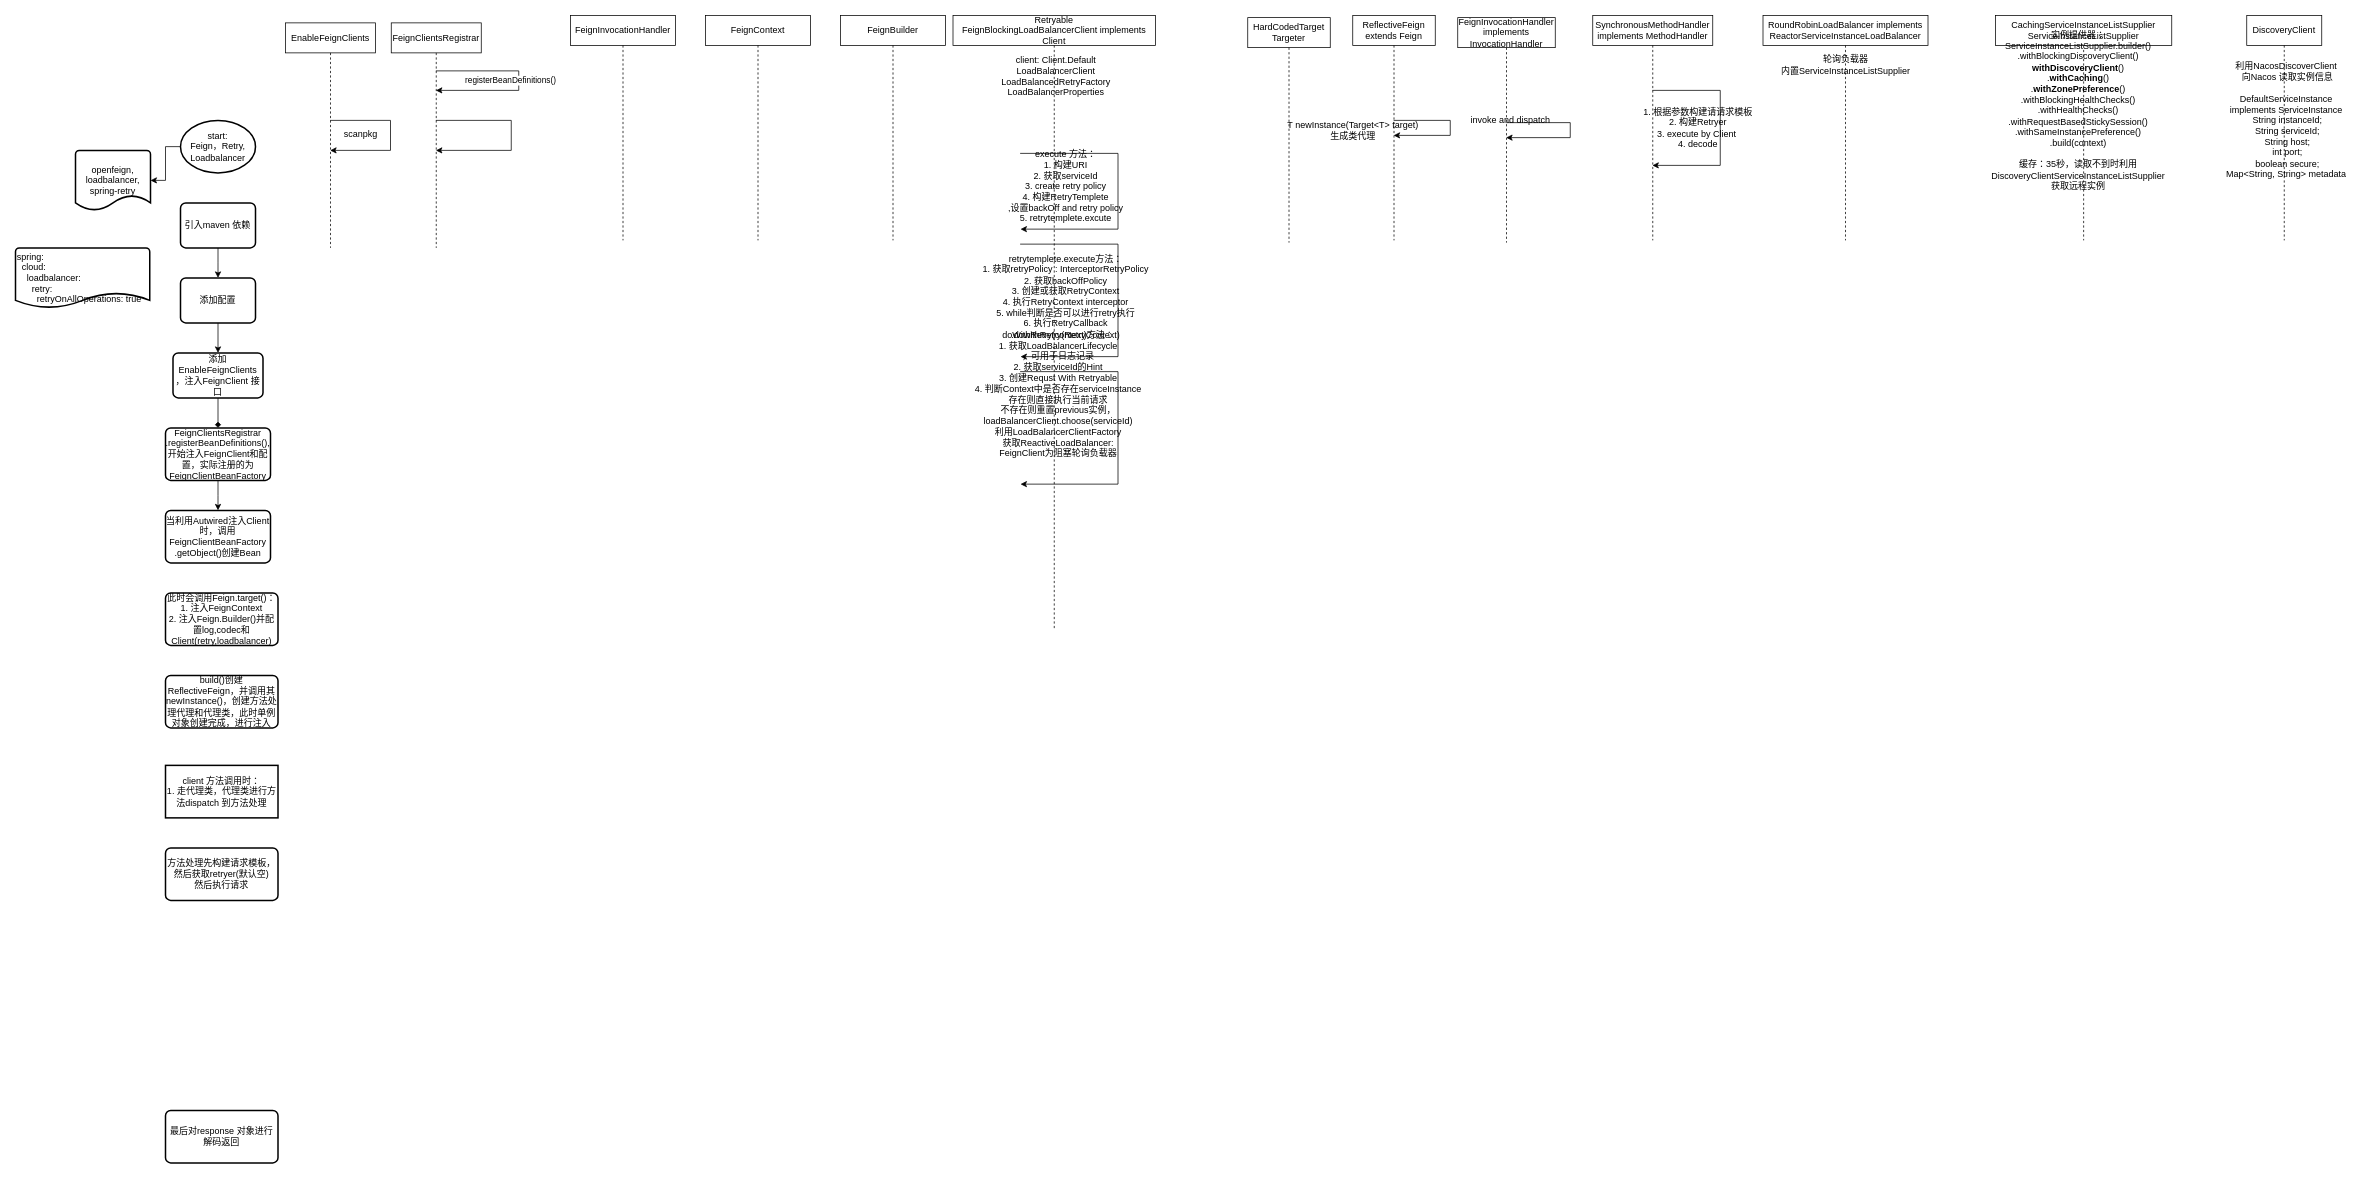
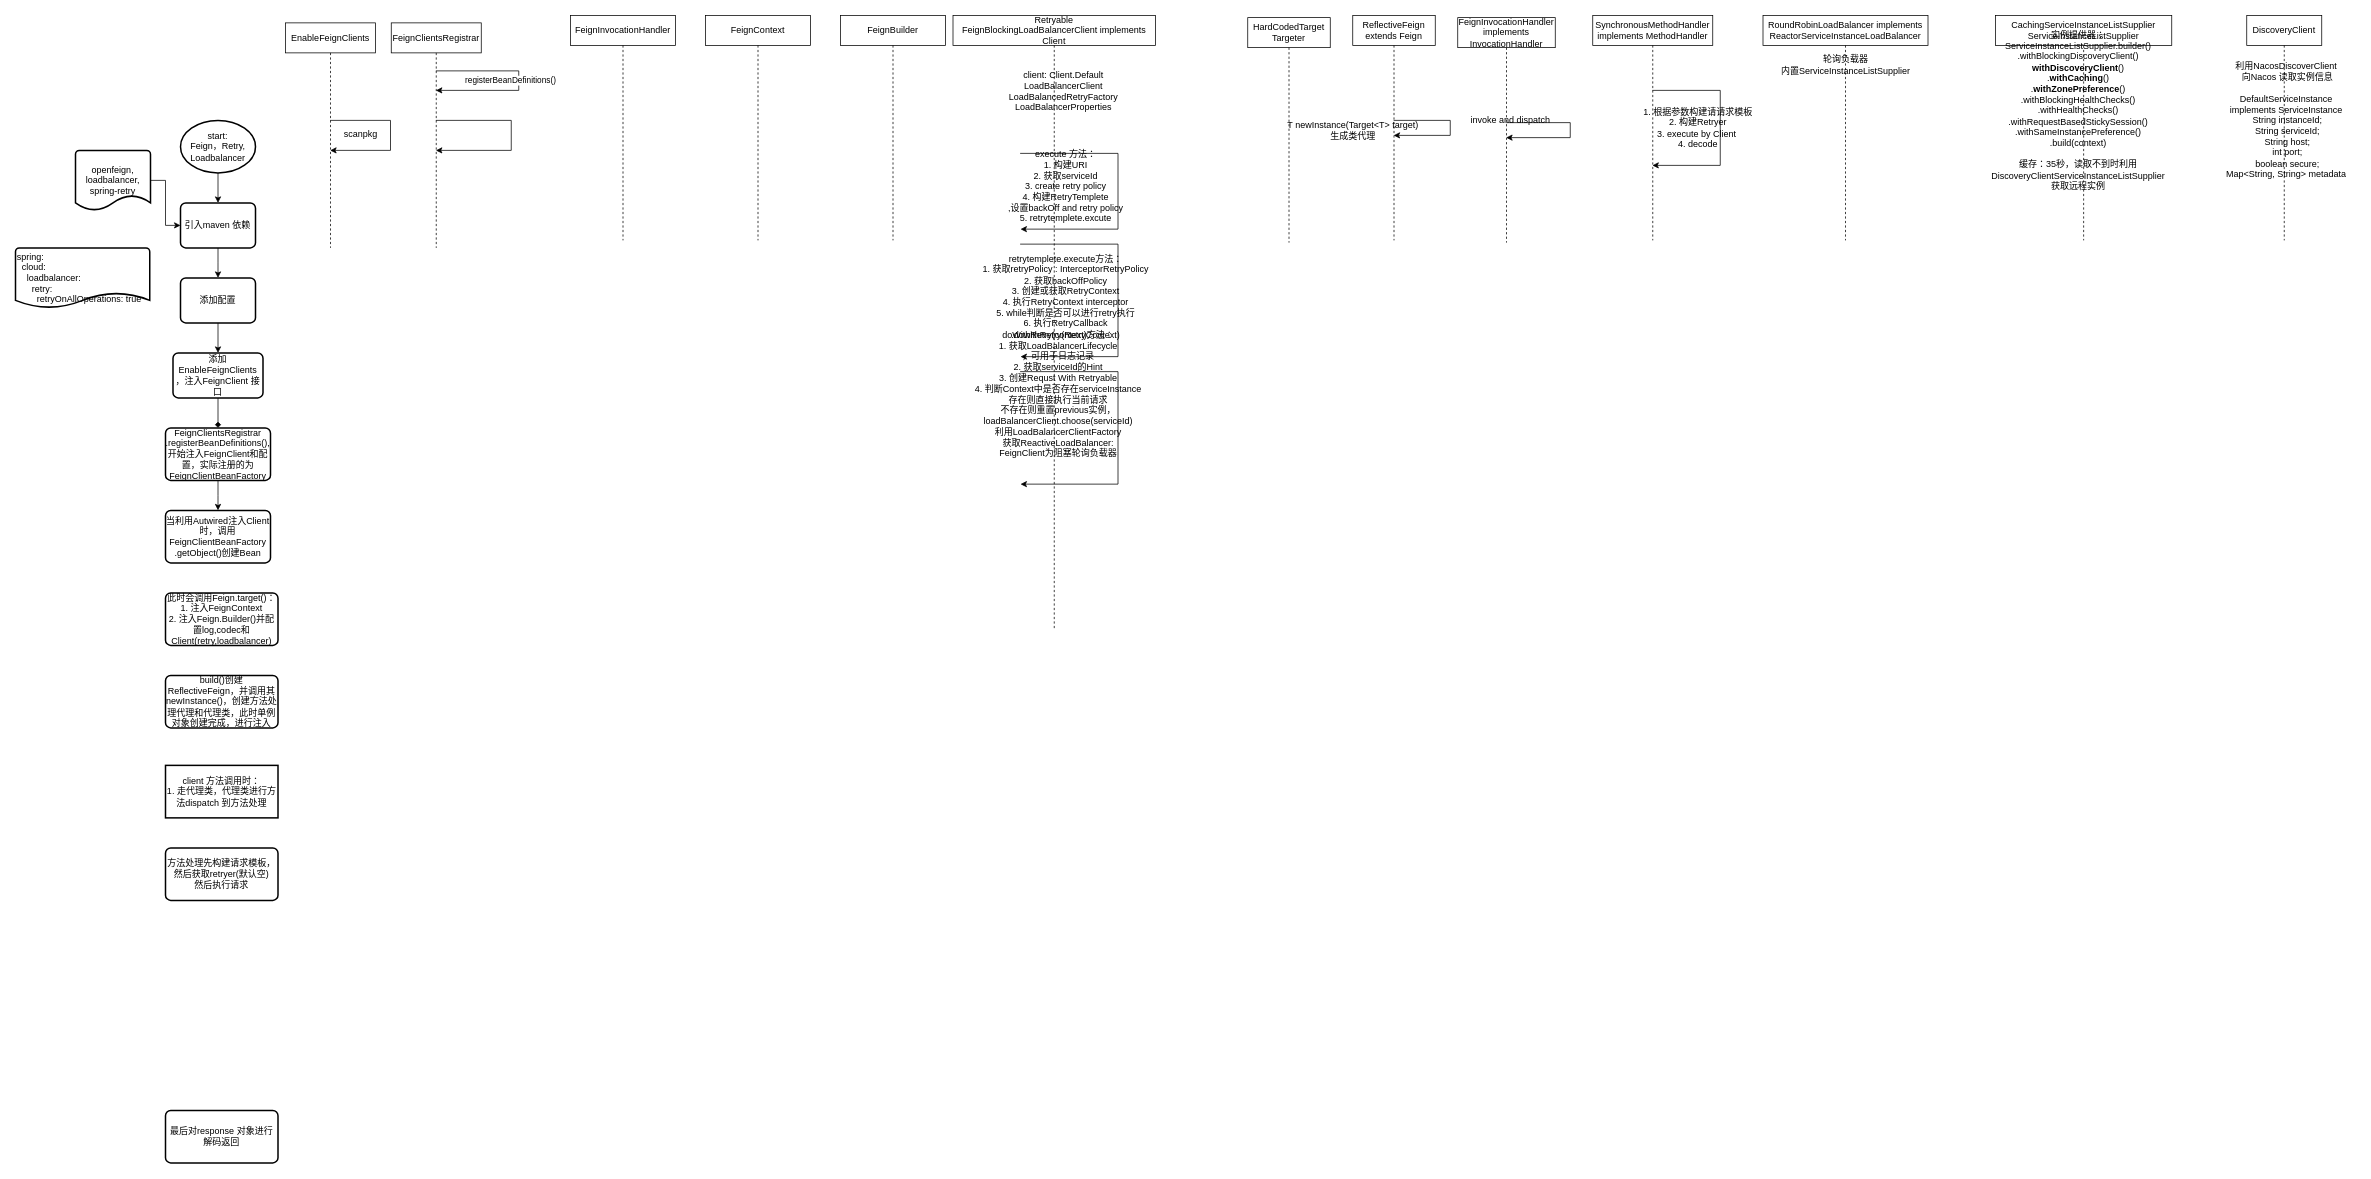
- <mxCell id="30" value="client: Client.Default&lt;br&gt;LoadBalancerClient&lt;br&gt;LoadBalancedRetryFactory&lt;br&gt;LoadBalancerProperties" style="text;html=1;align=center;verticalAlign=middle;resizable=0;points=[];autosize=1;strokeColor=none;fillColor=none;fontColor=#000000;" vertex="1" parent="1"><mxGeometry x="1327" y="71" width="160" height="60" as="geometry" /></mxCell>
+ <mxCell id="30" value="client: Client.Default&lt;br&gt;LoadBalancerClient&lt;br&gt;LoadBalancedRetryFactory&lt;br&gt;LoadBalancerProperties" style="text;html=1;align=center;verticalAlign=middle;resizable=0;points=[];autosize=1;strokeColor=none;fillColor=none;fontColor=#000000;" vertex="1" parent="1"><mxGeometry x="1337" y="91" width="160" height="60" as="geometry" /></mxCell>
- <mxCell id="2" style="edgeStyle=orthogonalEdgeStyle;rounded=0;orthogonalLoop=1;jettySize=auto;html=1;" edge="1" parent="1" source="3" target="7"><mxGeometry relative="1" as="geometry" /></mxCell>
+ <mxCell id="2" style="edgeStyle=orthogonalEdgeStyle;rounded=0;orthogonalLoop=1;jettySize=auto;html=1;entryX=0.5;entryY=0;entryDx=0;entryDy=0;" edge="1" parent="1" source="3" target="5"><mxGeometry relative="1" as="geometry" /></mxCell>
+ <mxCell id="6" style="edgeStyle=orthogonalEdgeStyle;rounded=0;orthogonalLoop=1;jettySize=auto;html=1;entryX=0;entryY=0.5;entryDx=0;entryDy=0;" edge="1" parent="1" source="7" target="5"><mxGeometry relative="1" as="geometry" /></mxCell>
